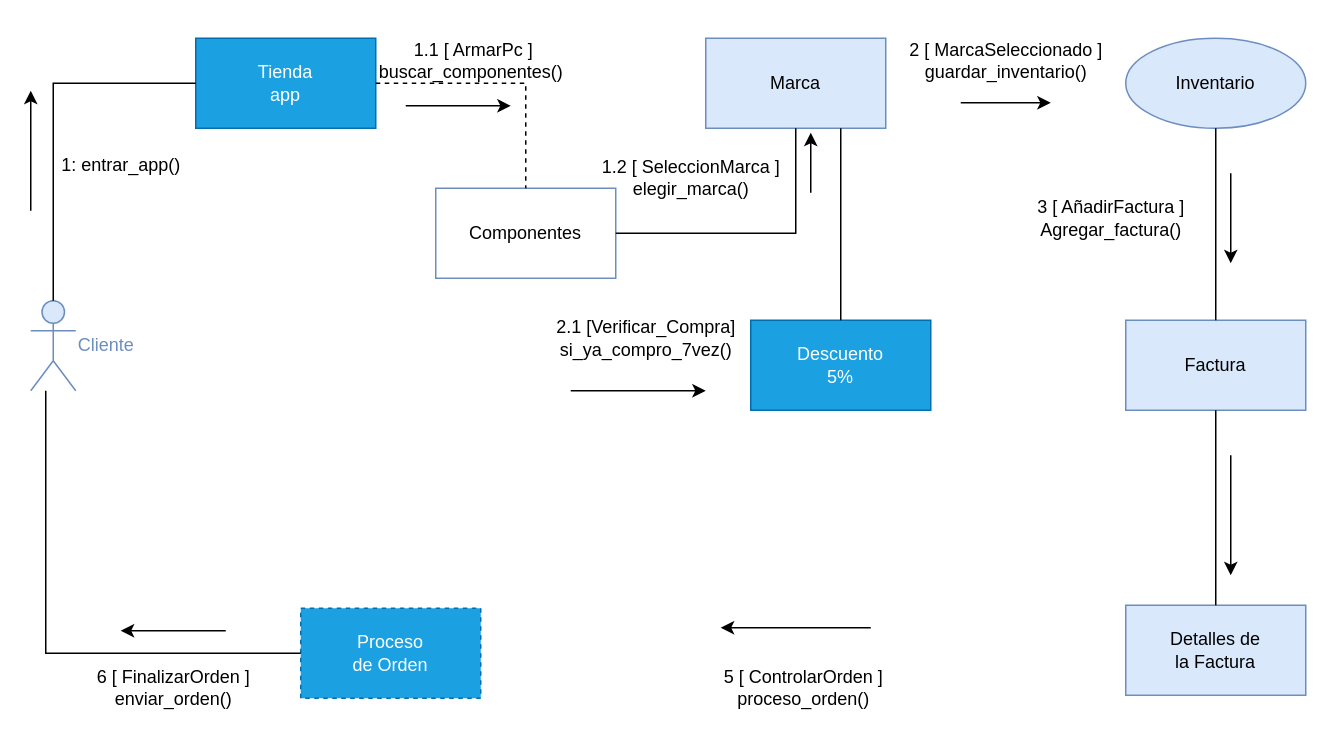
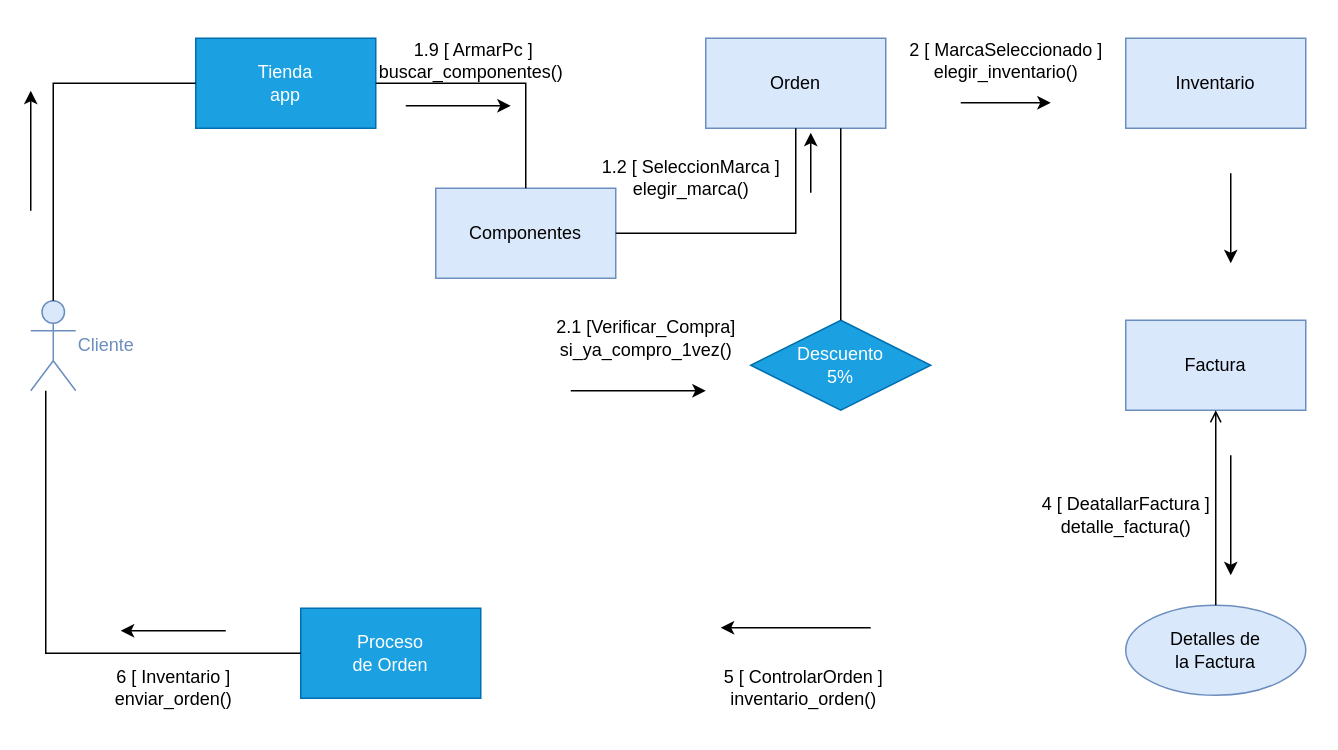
- <mxCell id="23" value="1.1 [ ArmarPc ]&lt;br&gt;buscar_componentes()&amp;nbsp;" style="text;html=1;align=center;verticalAlign=middle;resizable=0;points=[];autosize=1;strokeColor=none;fillColor=none;" vertex="1" parent="1"><mxGeometry x="240" y="20" width="150" height="40" as="geometry" /></mxCell>
+ <mxCell id="23" value="1.9 [ ArmarPc ]&lt;br&gt;buscar_componentes()&amp;nbsp;" style="text;html=1;align=center;verticalAlign=middle;resizable=0;points=[];autosize=1;strokeColor=none;fillColor=none;" vertex="1" parent="1"><mxGeometry x="240" y="20" width="150" height="40" as="geometry" /></mxCell>
- <mxCell id="22" value="2 [ MarcaSeleccionado ]&lt;br&gt;guardar_inventario()" style="text;html=1;align=center;verticalAlign=middle;resizable=0;points=[];autosize=1;strokeColor=none;fillColor=none;" vertex="1" parent="1"><mxGeometry x="595" y="20" width="150" height="40" as="geometry" /></mxCell>
+ <mxCell id="22" value="2 [ MarcaSeleccionado ]&lt;br&gt;elegir_inventario()" style="text;html=1;align=center;verticalAlign=middle;resizable=0;points=[];autosize=1;strokeColor=none;fillColor=none;" vertex="1" parent="1"><mxGeometry x="595" y="20" width="150" height="40" as="geometry" /></mxCell>
- <mxCell id="8" value="" style="endArrow=none;html=1;rounded=0;exitX=1;exitY=0.5;exitDx=0;exitDy=0;entryX=0.5;entryY=0;entryDx=0;entryDy=0;dashed=1;" edge="1" parent="1" source="3" target="7"><mxGeometry width="50" height="50" relative="1" as="geometry"><mxPoint x="460" y="55" as="sourcePoint" /><mxPoint x="510" y="5" as="targetPoint" /><Array as="points"><mxPoint x="350" y="55" /></Array></mxGeometry></mxCell>
+ <mxCell id="8" value="" style="endArrow=none;html=1;rounded=0;exitX=1;exitY=0.5;exitDx=0;exitDy=0;entryX=0.5;entryY=0;entryDx=0;entryDy=0;" edge="1" parent="1" source="3" target="7"><mxGeometry width="50" height="50" relative="1" as="geometry"><mxPoint x="460" y="55" as="sourcePoint" /><mxPoint x="510" y="5" as="targetPoint" /><Array as="points"><mxPoint x="350" y="55" /></Array></mxGeometry></mxCell>
- <mxCell id="24" value="Marca" style="rounded=0;whiteSpace=wrap;html=1;fillColor=#dae8fc;strokeColor=#6c8ebf;" vertex="1" parent="1"><mxGeometry x="470" y="25" width="120" height="60" as="geometry" /></mxCell>
+ <mxCell id="24" value="Orden" style="rounded=0;whiteSpace=wrap;html=1;fillColor=#dae8fc;strokeColor=#6c8ebf;" vertex="1" parent="1"><mxGeometry x="470" y="25" width="120" height="60" as="geometry" /></mxCell>
- <mxCell id="9" value="Inventario" style="ellipse;whiteSpace=wrap;html=1;fillColor=#dae8fc;strokeColor=#6c8ebf;" vertex="1" parent="1"><mxGeometry x="750" y="25" width="120" height="60" as="geometry" /></mxCell>
+ <mxCell id="9" value="Inventario" style="rounded=0;whiteSpace=wrap;html=1;fillColor=#dae8fc;strokeColor=#6c8ebf;" vertex="1" parent="1"><mxGeometry x="750" y="25" width="120" height="60" as="geometry" /></mxCell>
- <mxCell id="20" value="1: entrar_app()" style="text;html=1;align=center;verticalAlign=middle;resizable=0;points=[];autosize=1;strokeColor=none;fillColor=none;" vertex="1" parent="1"><mxGeometry x="30" y="95" width="100" height="30" as="geometry" /></mxCell>
- <mxCell id="21" value="3 [ AñadirFactura ]&lt;br&gt;Agregar_factura()" style="text;html=1;align=center;verticalAlign=middle;resizable=0;points=[];autosize=1;strokeColor=none;fillColor=none;" vertex="1" parent="1"><mxGeometry x="680" y="125" width="120" height="40" as="geometry" /></mxCell>
- <mxCell id="29" value="" style="endArrow=none;html=1;rounded=0;entryX=0.5;entryY=1;entryDx=0;entryDy=0;exitX=0.5;exitY=0;exitDx=0;exitDy=0;" edge="1" parent="1" source="10" target="9"><mxGeometry width="50" height="50" relative="1" as="geometry"><mxPoint x="750" y="168" as="sourcePoint" /><mxPoint x="800" y="118" as="targetPoint" /></mxGeometry></mxCell>
- <mxCell id="7" value="Componentes" style="rounded=0;whiteSpace=wrap;html=1;fillColor=#ffffff;strokeColor=#6c8ebf;" vertex="1" parent="1"><mxGeometry x="290" y="125" width="120" height="60" as="geometry" /></mxCell>
+ <mxCell id="7" value="Componentes" style="rounded=0;whiteSpace=wrap;html=1;fillColor=#dae8fc;strokeColor=#6c8ebf;" vertex="1" parent="1"><mxGeometry x="290" y="125" width="120" height="60" as="geometry" /></mxCell>
- <mxCell id="32" value="2.1 [Verificar_Compra]&lt;br&gt;si_ya_compro_7vez()" style="text;html=1;align=center;verticalAlign=middle;resizable=0;points=[];autosize=1;strokeColor=none;fillColor=none;" vertex="1" parent="1"><mxGeometry x="360" y="205" width="140" height="40" as="geometry" /></mxCell>
+ <mxCell id="32" value="2.1 [Verificar_Compra]&lt;br&gt;si_ya_compro_1vez()" style="text;html=1;align=center;verticalAlign=middle;resizable=0;points=[];autosize=1;strokeColor=none;fillColor=none;" vertex="1" parent="1"><mxGeometry x="360" y="205" width="140" height="40" as="geometry" /></mxCell>
- <mxCell id="14" value="Descuento&lt;br&gt;5%" style="rounded=0;whiteSpace=wrap;html=1;fillColor=#1ba1e2;fontColor=#ffffff;strokeColor=#006EAF;" vertex="1" parent="1"><mxGeometry x="500" y="213" width="120" height="60" as="geometry" /></mxCell>
+ <mxCell id="14" value="Descuento&lt;br&gt;5%" style="rhombus;whiteSpace=wrap;html=1;fillColor=#1ba1e2;fontColor=#ffffff;strokeColor=#006EAF;" vertex="1" parent="1"><mxGeometry x="500" y="213" width="120" height="60" as="geometry" /></mxCell>
- <mxCell id="12" value="" style="endArrow=none;html=1;rounded=0;exitX=0.5;exitY=0;exitDx=0;exitDy=0;entryX=0.5;entryY=1;entryDx=0;entryDy=0;" edge="1" parent="1" source="11" target="10"><mxGeometry width="50" height="50" relative="1" as="geometry"><mxPoint x="830" y="363" as="sourcePoint" /><mxPoint x="810" y="243" as="targetPoint" /></mxGeometry></mxCell>
+ <mxCell id="12" value="" style="endArrow=open;html=1;rounded=0;exitX=0.5;exitY=0;exitDx=0;exitDy=0;entryX=0.5;entryY=1;entryDx=0;entryDy=0;" edge="1" parent="1" source="11" target="10"><mxGeometry width="50" height="50" relative="1" as="geometry"><mxPoint x="830" y="363" as="sourcePoint" /><mxPoint x="810" y="243" as="targetPoint" /></mxGeometry></mxCell>
+ <mxCell id="34" value="4 [ DeatallarFactura ]&lt;br&gt;detalle_factura()" style="text;html=1;align=center;verticalAlign=middle;resizable=0;points=[];autosize=1;strokeColor=none;fillColor=none;" vertex="1" parent="1"><mxGeometry x="680" y="323" width="140" height="40" as="geometry" /></mxCell>
- <mxCell id="11" value="Detalles de&lt;br&gt;la Factura" style="rounded=0;whiteSpace=wrap;html=1;fillColor=#dae8fc;strokeColor=#6c8ebf;" vertex="1" parent="1"><mxGeometry x="750" y="403" width="120" height="60" as="geometry" /></mxCell>
+ <mxCell id="11" value="Detalles de&lt;br&gt;la Factura" style="ellipse;whiteSpace=wrap;html=1;fillColor=#dae8fc;strokeColor=#6c8ebf;" vertex="1" parent="1"><mxGeometry x="750" y="403" width="120" height="60" as="geometry" /></mxCell>
- <mxCell id="5" value="Proceso&lt;br&gt;de Orden" style="rounded=0;whiteSpace=wrap;html=1;fillColor=#1ba1e2;fontColor=#ffffff;strokeColor=#006EAF;dashed=1;" vertex="1" parent="1"><mxGeometry x="200" y="405" width="120" height="60" as="geometry" /></mxCell>
+ <mxCell id="5" value="Proceso&lt;br&gt;de Orden" style="rounded=0;whiteSpace=wrap;html=1;fillColor=#1ba1e2;fontColor=#ffffff;strokeColor=#006EAF;" vertex="1" parent="1"><mxGeometry x="200" y="405" width="120" height="60" as="geometry" /></mxCell>
- <mxCell id="35" value="6 [ FinalizarOrden ]&lt;br&gt;enviar_orden()" style="text;html=1;align=center;verticalAlign=middle;resizable=0;points=[];autosize=1;strokeColor=none;fillColor=none;" vertex="1" parent="1"><mxGeometry x="50" y="438" width="130" height="40" as="geometry" /></mxCell>
+ <mxCell id="35" value="6 [ Inventario ]&lt;br&gt;enviar_orden()" style="text;html=1;align=center;verticalAlign=middle;resizable=0;points=[];autosize=1;strokeColor=none;fillColor=none;" vertex="1" parent="1"><mxGeometry x="50" y="438" width="130" height="40" as="geometry" /></mxCell>
- <mxCell id="33" value="5 [ ControlarOrden ]&lt;br&gt;proceso_orden()" style="text;html=1;align=center;verticalAlign=middle;resizable=0;points=[];autosize=1;strokeColor=none;fillColor=none;" vertex="1" parent="1"><mxGeometry x="470" y="438" width="130" height="40" as="geometry" /></mxCell>
+ <mxCell id="33" value="5 [ ControlarOrden ]&lt;br&gt;inventario_orden()" style="text;html=1;align=center;verticalAlign=middle;resizable=0;points=[];autosize=1;strokeColor=none;fillColor=none;" vertex="1" parent="1"><mxGeometry x="470" y="438" width="130" height="40" as="geometry" /></mxCell>
